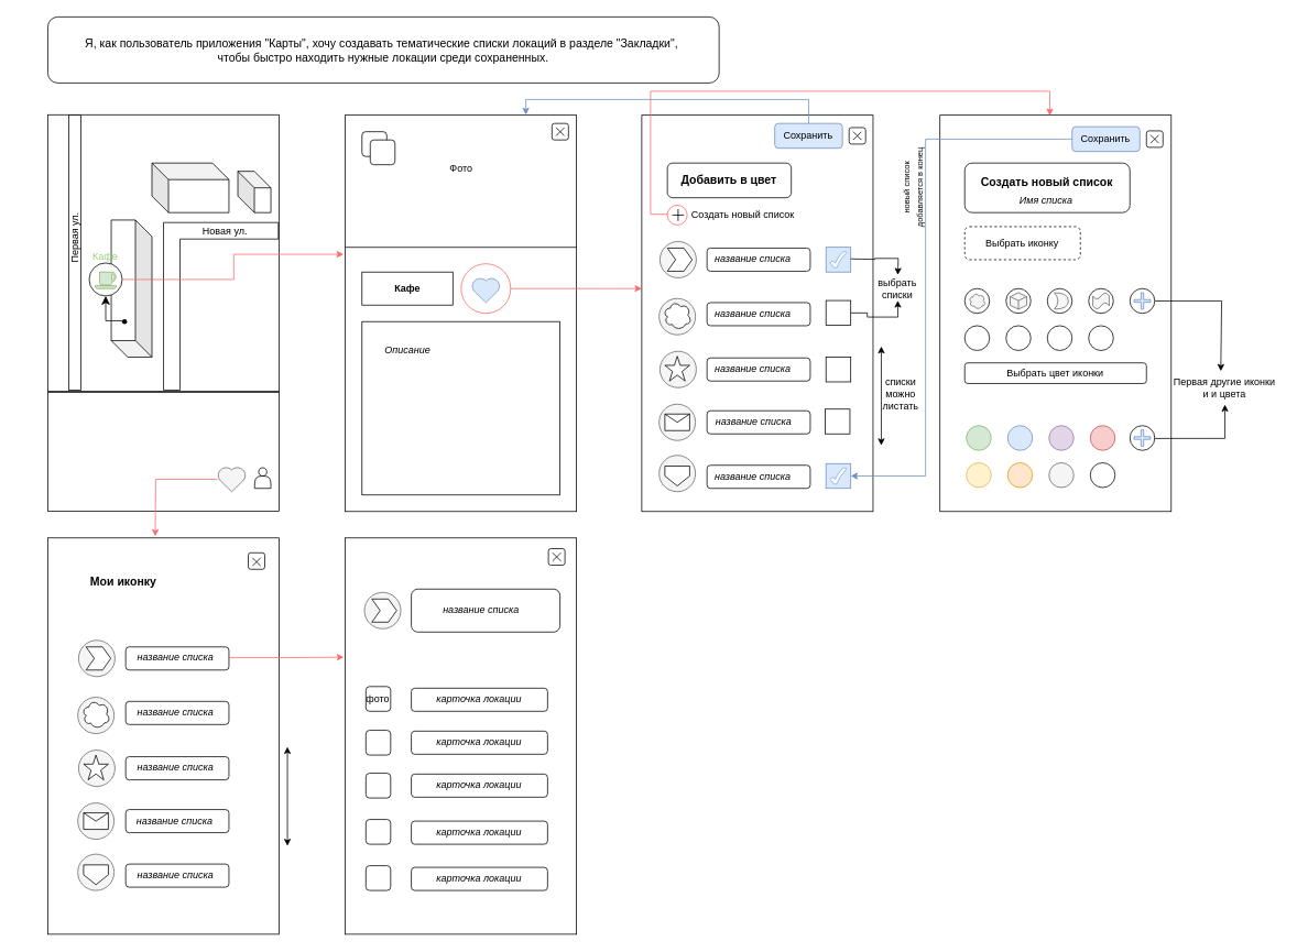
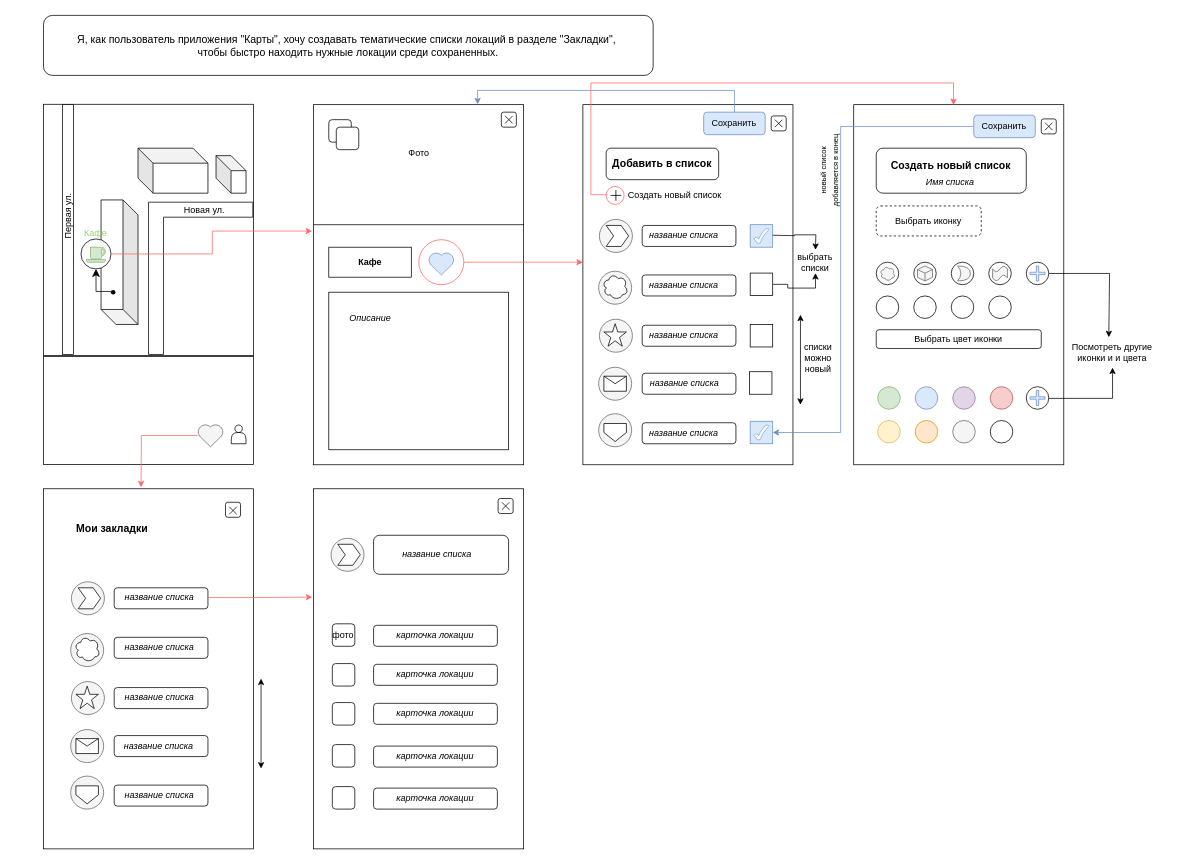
- <mxCell id="13" value="&lt;b&gt;&lt;font style=&quot;font-size: 14px;&quot;&gt;Добавить в цвет&lt;/font&gt;&lt;/b&gt;" style="rounded=1;whiteSpace=wrap;html=1;" vertex="1" parent="1"><mxGeometry x="807.36" y="197" width="150" height="42" as="geometry" /></mxCell>
+ <mxCell id="13" value="&lt;b&gt;&lt;font style=&quot;font-size: 14px;&quot;&gt;Добавить в список&lt;/font&gt;&lt;/b&gt;" style="rounded=1;whiteSpace=wrap;html=1;" vertex="1" parent="1"><mxGeometry x="807.36" y="197" width="150" height="42" as="geometry" /></mxCell>
- <mxCell id="103" value="Первая другие иконки и и цвета" style="text;html=1;align=center;verticalAlign=middle;whiteSpace=wrap;rounded=0;" vertex="1" parent="1"><mxGeometry x="1417.36" y="454" width="130" height="30" as="geometry" /></mxCell>
+ <mxCell id="103" value="Посмотреть другие иконки и и цвета" style="text;html=1;align=center;verticalAlign=middle;whiteSpace=wrap;rounded=0;" vertex="1" parent="1"><mxGeometry x="1417.36" y="454" width="130" height="30" as="geometry" /></mxCell>
- <mxCell id="77" value="списки&lt;div&gt;можно листать&lt;/div&gt;" style="text;html=1;align=center;verticalAlign=middle;whiteSpace=wrap;rounded=0;" vertex="1" parent="1"><mxGeometry x="1060.36" y="462" width="60" height="30" as="geometry" /></mxCell>
+ <mxCell id="77" value="списки&lt;div&gt;можно новый&lt;/div&gt;" style="text;html=1;align=center;verticalAlign=middle;whiteSpace=wrap;rounded=0;" vertex="1" parent="1"><mxGeometry x="1060.36" y="462" width="60" height="30" as="geometry" /></mxCell>
- <mxCell id="97" value="&lt;b&gt;&lt;font style=&quot;font-size: 14px;&quot;&gt;Мои иконку&lt;/font&gt;&lt;/b&gt;" style="text;html=1;align=center;verticalAlign=middle;whiteSpace=wrap;rounded=0;" vertex="1" parent="1"><mxGeometry x="89.36" y="689" width="120" height="30" as="geometry" /></mxCell>
+ <mxCell id="97" value="&lt;b&gt;&lt;font style=&quot;font-size: 14px;&quot;&gt;Мои закладки&lt;/font&gt;&lt;/b&gt;" style="text;html=1;align=center;verticalAlign=middle;whiteSpace=wrap;rounded=0;" vertex="1" parent="1"><mxGeometry x="89.36" y="689" width="120" height="30" as="geometry" /></mxCell>
